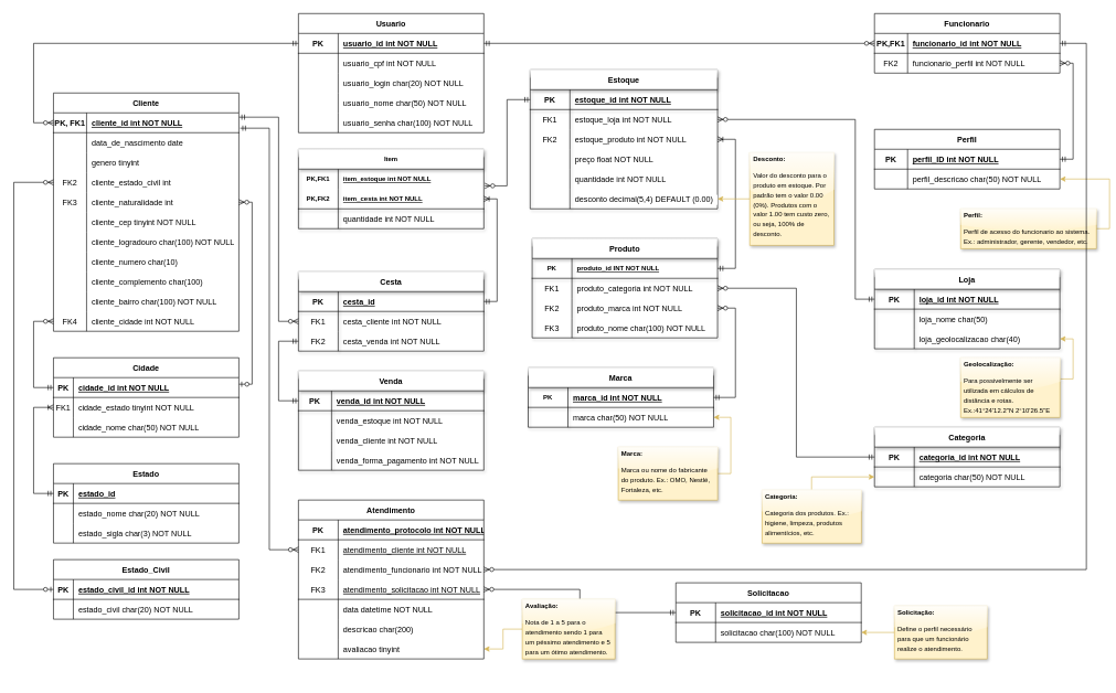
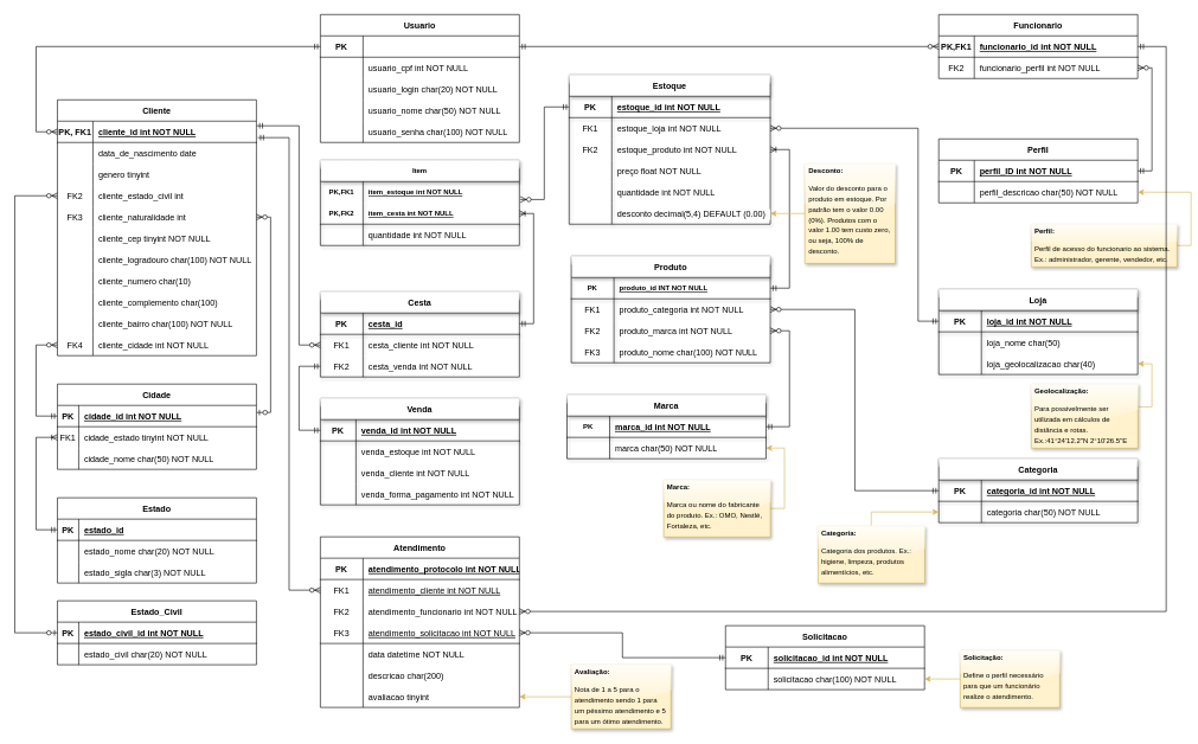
- <mxCell id="5" value="usuario_id int NOT NULL " style="shape=partialRectangle;overflow=hidden;connectable=0;fillColor=none;top=0;left=0;bottom=0;right=0;align=left;spacingLeft=6;fontStyle=5;" parent="3" vertex="1"><mxGeometry x="60" width="220" height="30" as="geometry"><mxRectangle width="220" height="30" as="alternateBounds" /></mxGeometry></mxCell>
- <mxCell id="124" value="&lt;p&gt;&lt;b style=&quot;font-size: 10px&quot;&gt;Avaliação:&lt;/b&gt;&lt;/p&gt;&lt;p&gt;&lt;font style=&quot;font-size: 10px ; line-height: 1&quot;&gt;Nota de 1 a 5 para o atendimento sendo 1 para um péssimo atendimento e 5 para um ótimo atendimento.&lt;/font&gt;&lt;/p&gt;" style="text;html=1;strokeColor=#d6b656;fillColor=#fff2cc;spacing=5;spacingTop=-20;whiteSpace=wrap;overflow=hidden;rounded=0;glass=1;shadow=1;" vertex="1" parent="1"><mxGeometry x="788" y="905" width="140" height="90" as="geometry" /></mxCell>
+ <mxCell id="124" value="&lt;p&gt;&lt;b style=&quot;font-size: 10px&quot;&gt;Avaliação:&lt;/b&gt;&lt;/p&gt;&lt;p&gt;&lt;font style=&quot;font-size: 10px ; line-height: 1&quot;&gt;Nota de 1 a 5 para o atendimento sendo 1 para um péssimo atendimento e 5 para um ótimo atendimento.&lt;/font&gt;&lt;/p&gt;" style="text;html=1;strokeColor=#d6b656;fillColor=#fff2cc;spacing=5;spacingTop=-20;whiteSpace=wrap;overflow=hidden;rounded=0;glass=1;shadow=1;" vertex="1" parent="1"><mxGeometry x="803" y="935" width="140" height="90" as="geometry" /></mxCell>
